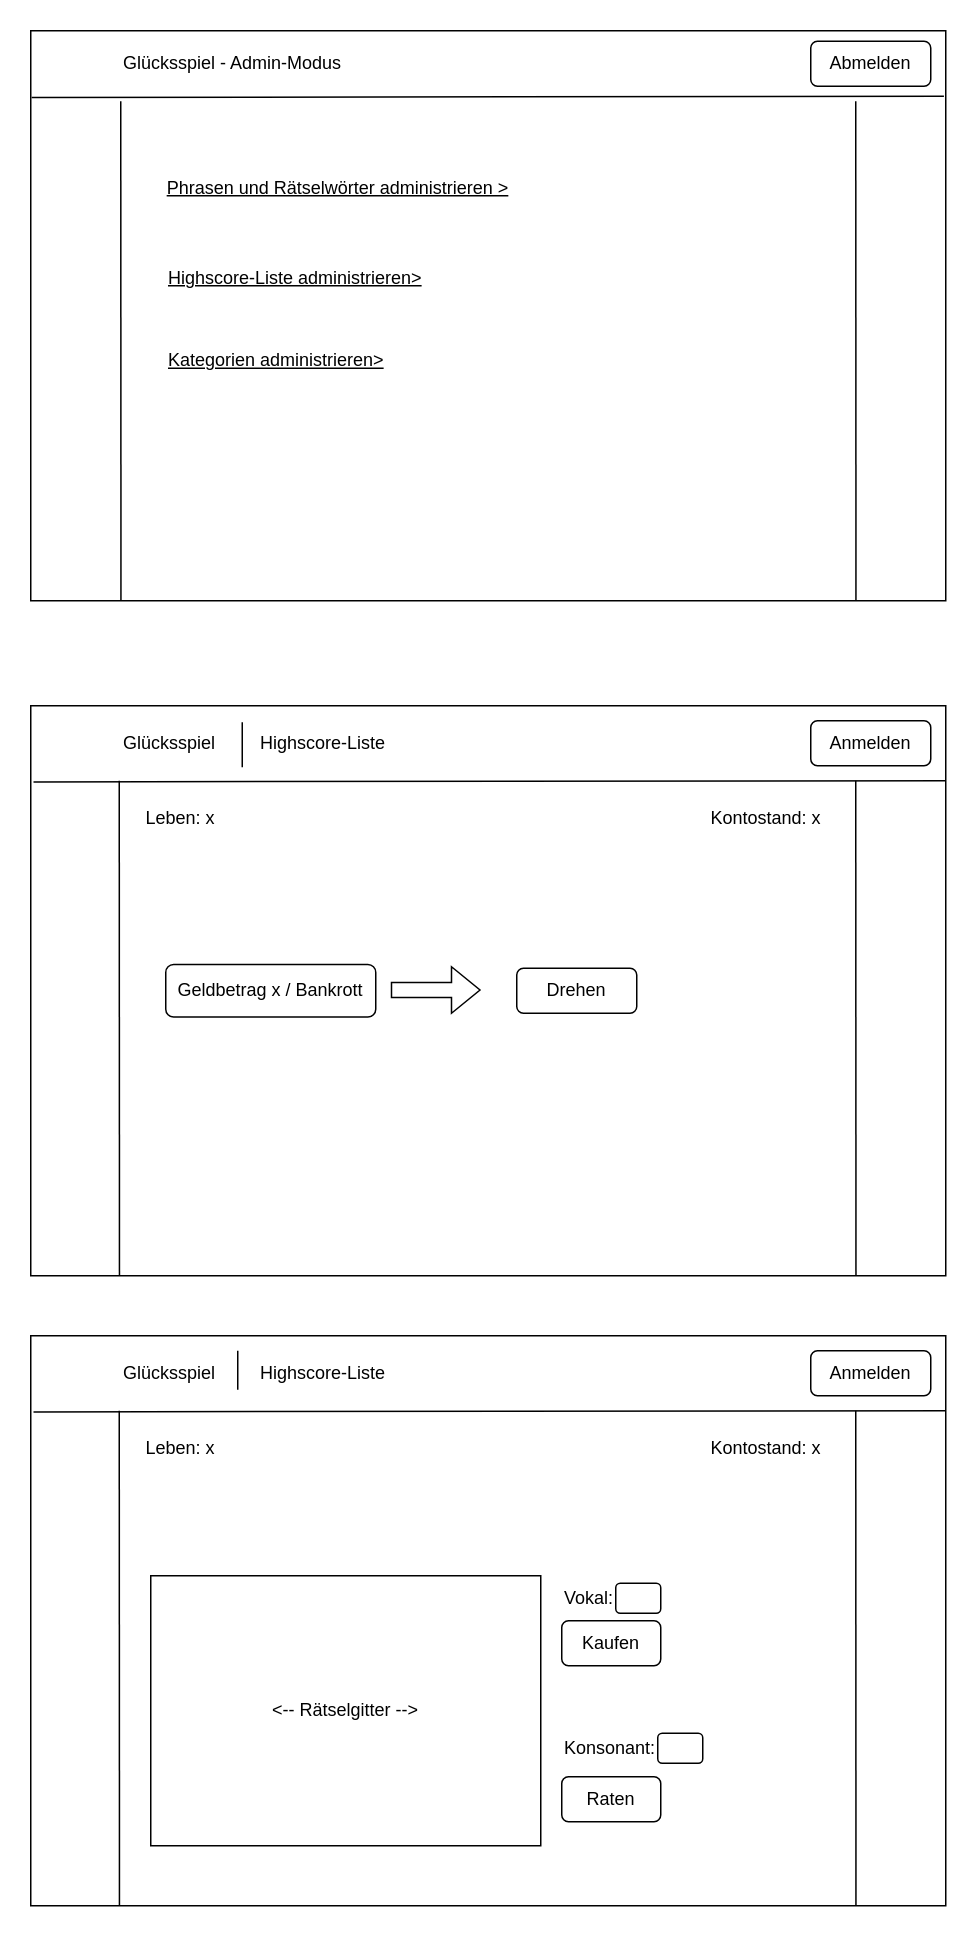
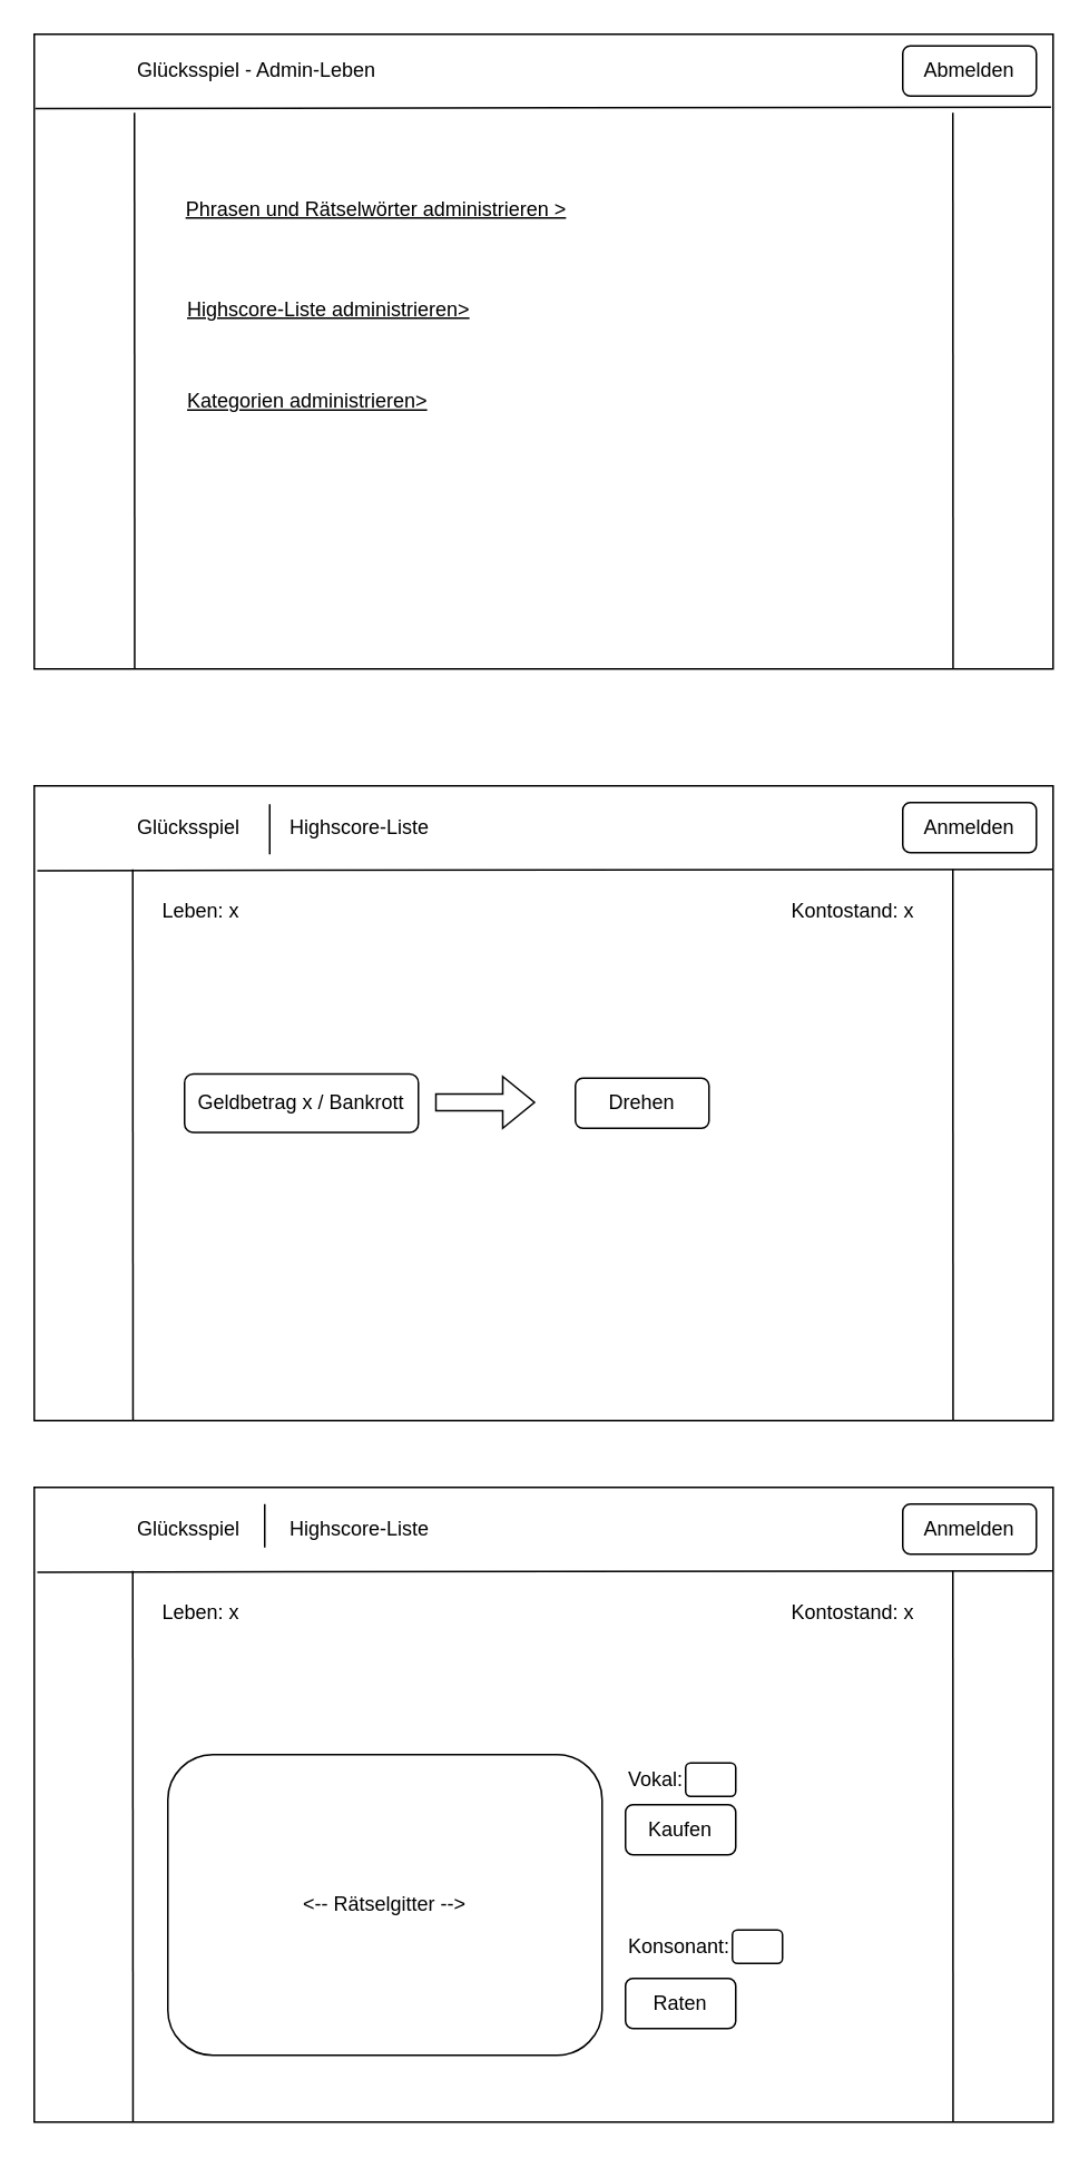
- <mxCell id="4" value="Glücksspiel - Admin-Modus" style="text;html=1;strokeColor=none;fillColor=none;align=left;verticalAlign=middle;whiteSpace=wrap;rounded=0;" vertex="1" parent="1"><mxGeometry x="80" y="27" width="150" height="30" as="geometry" /></mxCell>
+ <mxCell id="4" value="Glücksspiel - Admin-Leben" style="text;html=1;strokeColor=none;fillColor=none;align=left;verticalAlign=middle;whiteSpace=wrap;rounded=0;" vertex="1" parent="1"><mxGeometry x="80" y="27" width="150" height="30" as="geometry" /></mxCell>
- <mxCell id="30" value="&amp;lt;-- Rätselgitter --&amp;gt;" style="rounded=0;whiteSpace=wrap;html=1;strokeColor=default;" vertex="1" parent="1"><mxGeometry x="100" y="1050" width="260" height="180" as="geometry" /></mxCell>
+ <mxCell id="30" value="&amp;lt;-- Rätselgitter --&amp;gt;" style="whiteSpace=wrap;html=1;strokeColor=default;rounded=1;" vertex="1" parent="1"><mxGeometry x="100" y="1050" width="260" height="180" as="geometry" /></mxCell>
